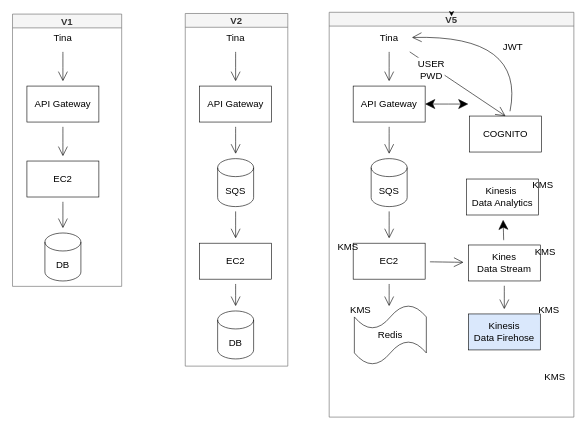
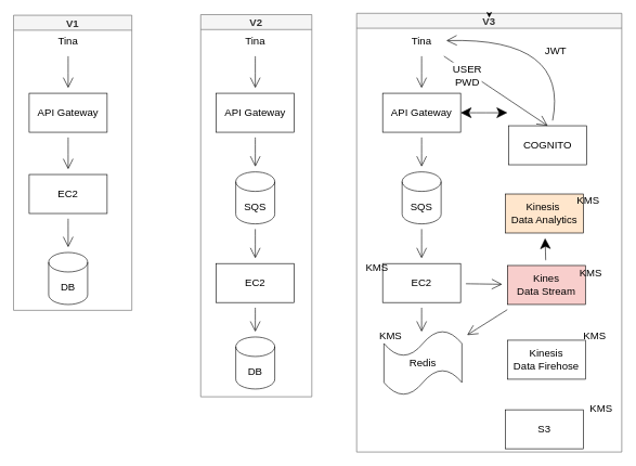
- <mxCell id="51" value="V5" style="swimlane;whiteSpace=wrap;html=1;fontSize=16;fillStyle=auto;fillColor=#f5f5f5;fontColor=#333333;strokeColor=#666666;swimlaneFillColor=none;" vertex="1" parent="1"><mxGeometry x="548" y="20" width="408" height="675" as="geometry" /></mxCell>
+ <mxCell id="51" value="V3" style="swimlane;whiteSpace=wrap;html=1;fontSize=16;fillStyle=auto;fillColor=#f5f5f5;fontColor=#333333;strokeColor=#666666;swimlaneFillColor=none;" vertex="1" parent="1"><mxGeometry x="548" y="20" width="408" height="675" as="geometry" /></mxCell>
- <mxCell id="31" value="Kinesis&amp;nbsp;&lt;br&gt;Data Analytics" style="whiteSpace=wrap;html=1;fontSize=16;" vertex="1" parent="20"><mxGeometry x="225" y="250" width="120" height="60" as="geometry" /></mxCell>
+ <mxCell id="31" value="Kinesis&amp;nbsp;&lt;br&gt;Data Analytics" style="whiteSpace=wrap;html=1;fontSize=16;fillColor=#ffe6cc;" vertex="1" parent="20"><mxGeometry x="225" y="250" width="120" height="60" as="geometry" /></mxCell>
- <mxCell id="29" value="Kines&lt;br&gt;Data Stream" style="whiteSpace=wrap;html=1;fontSize=16;" vertex="1" parent="20"><mxGeometry x="228" y="360" width="120" height="60" as="geometry" /></mxCell>
+ <mxCell id="29" value="Kines&lt;br&gt;Data Stream" style="whiteSpace=wrap;html=1;fontSize=16;fillColor=#f8cecc;" vertex="1" parent="20"><mxGeometry x="228" y="360" width="120" height="60" as="geometry" /></mxCell>
- <mxCell id="34" value="" style="edgeStyle=none;curved=1;rounded=0;orthogonalLoop=1;jettySize=auto;html=1;fontSize=12;endArrow=open;startSize=14;endSize=14;sourcePerimeterSpacing=8;targetPerimeterSpacing=8;" edge="1" parent="20" source="29" target="33"><mxGeometry relative="1" as="geometry" /></mxCell>
+ <mxCell id="34" value="" style="edgeStyle=none;curved=1;rounded=0;orthogonalLoop=1;jettySize=auto;html=1;fontSize=12;endArrow=open;startSize=14;endSize=14;sourcePerimeterSpacing=8;targetPerimeterSpacing=8;" edge="1" parent="20" source="29" target="47"><mxGeometry relative="1" as="geometry" /></mxCell>
- <mxCell id="33" value="Kinesis&lt;br&gt;Data Firehose" style="whiteSpace=wrap;html=1;fontSize=16;fillColor=#dae8fc;" vertex="1" parent="20"><mxGeometry x="228" y="475" width="120" height="60" as="geometry" /></mxCell>
+ <mxCell id="33" value="Kinesis&lt;br&gt;Data Firehose" style="whiteSpace=wrap;html=1;fontSize=16;" vertex="1" parent="20"><mxGeometry x="228" y="475" width="120" height="60" as="geometry" /></mxCell>
+ <mxCell id="35" value="S3" style="whiteSpace=wrap;html=1;fontSize=16;" vertex="1" parent="20"><mxGeometry x="225" y="582" width="120" height="60" as="geometry" /></mxCell>
